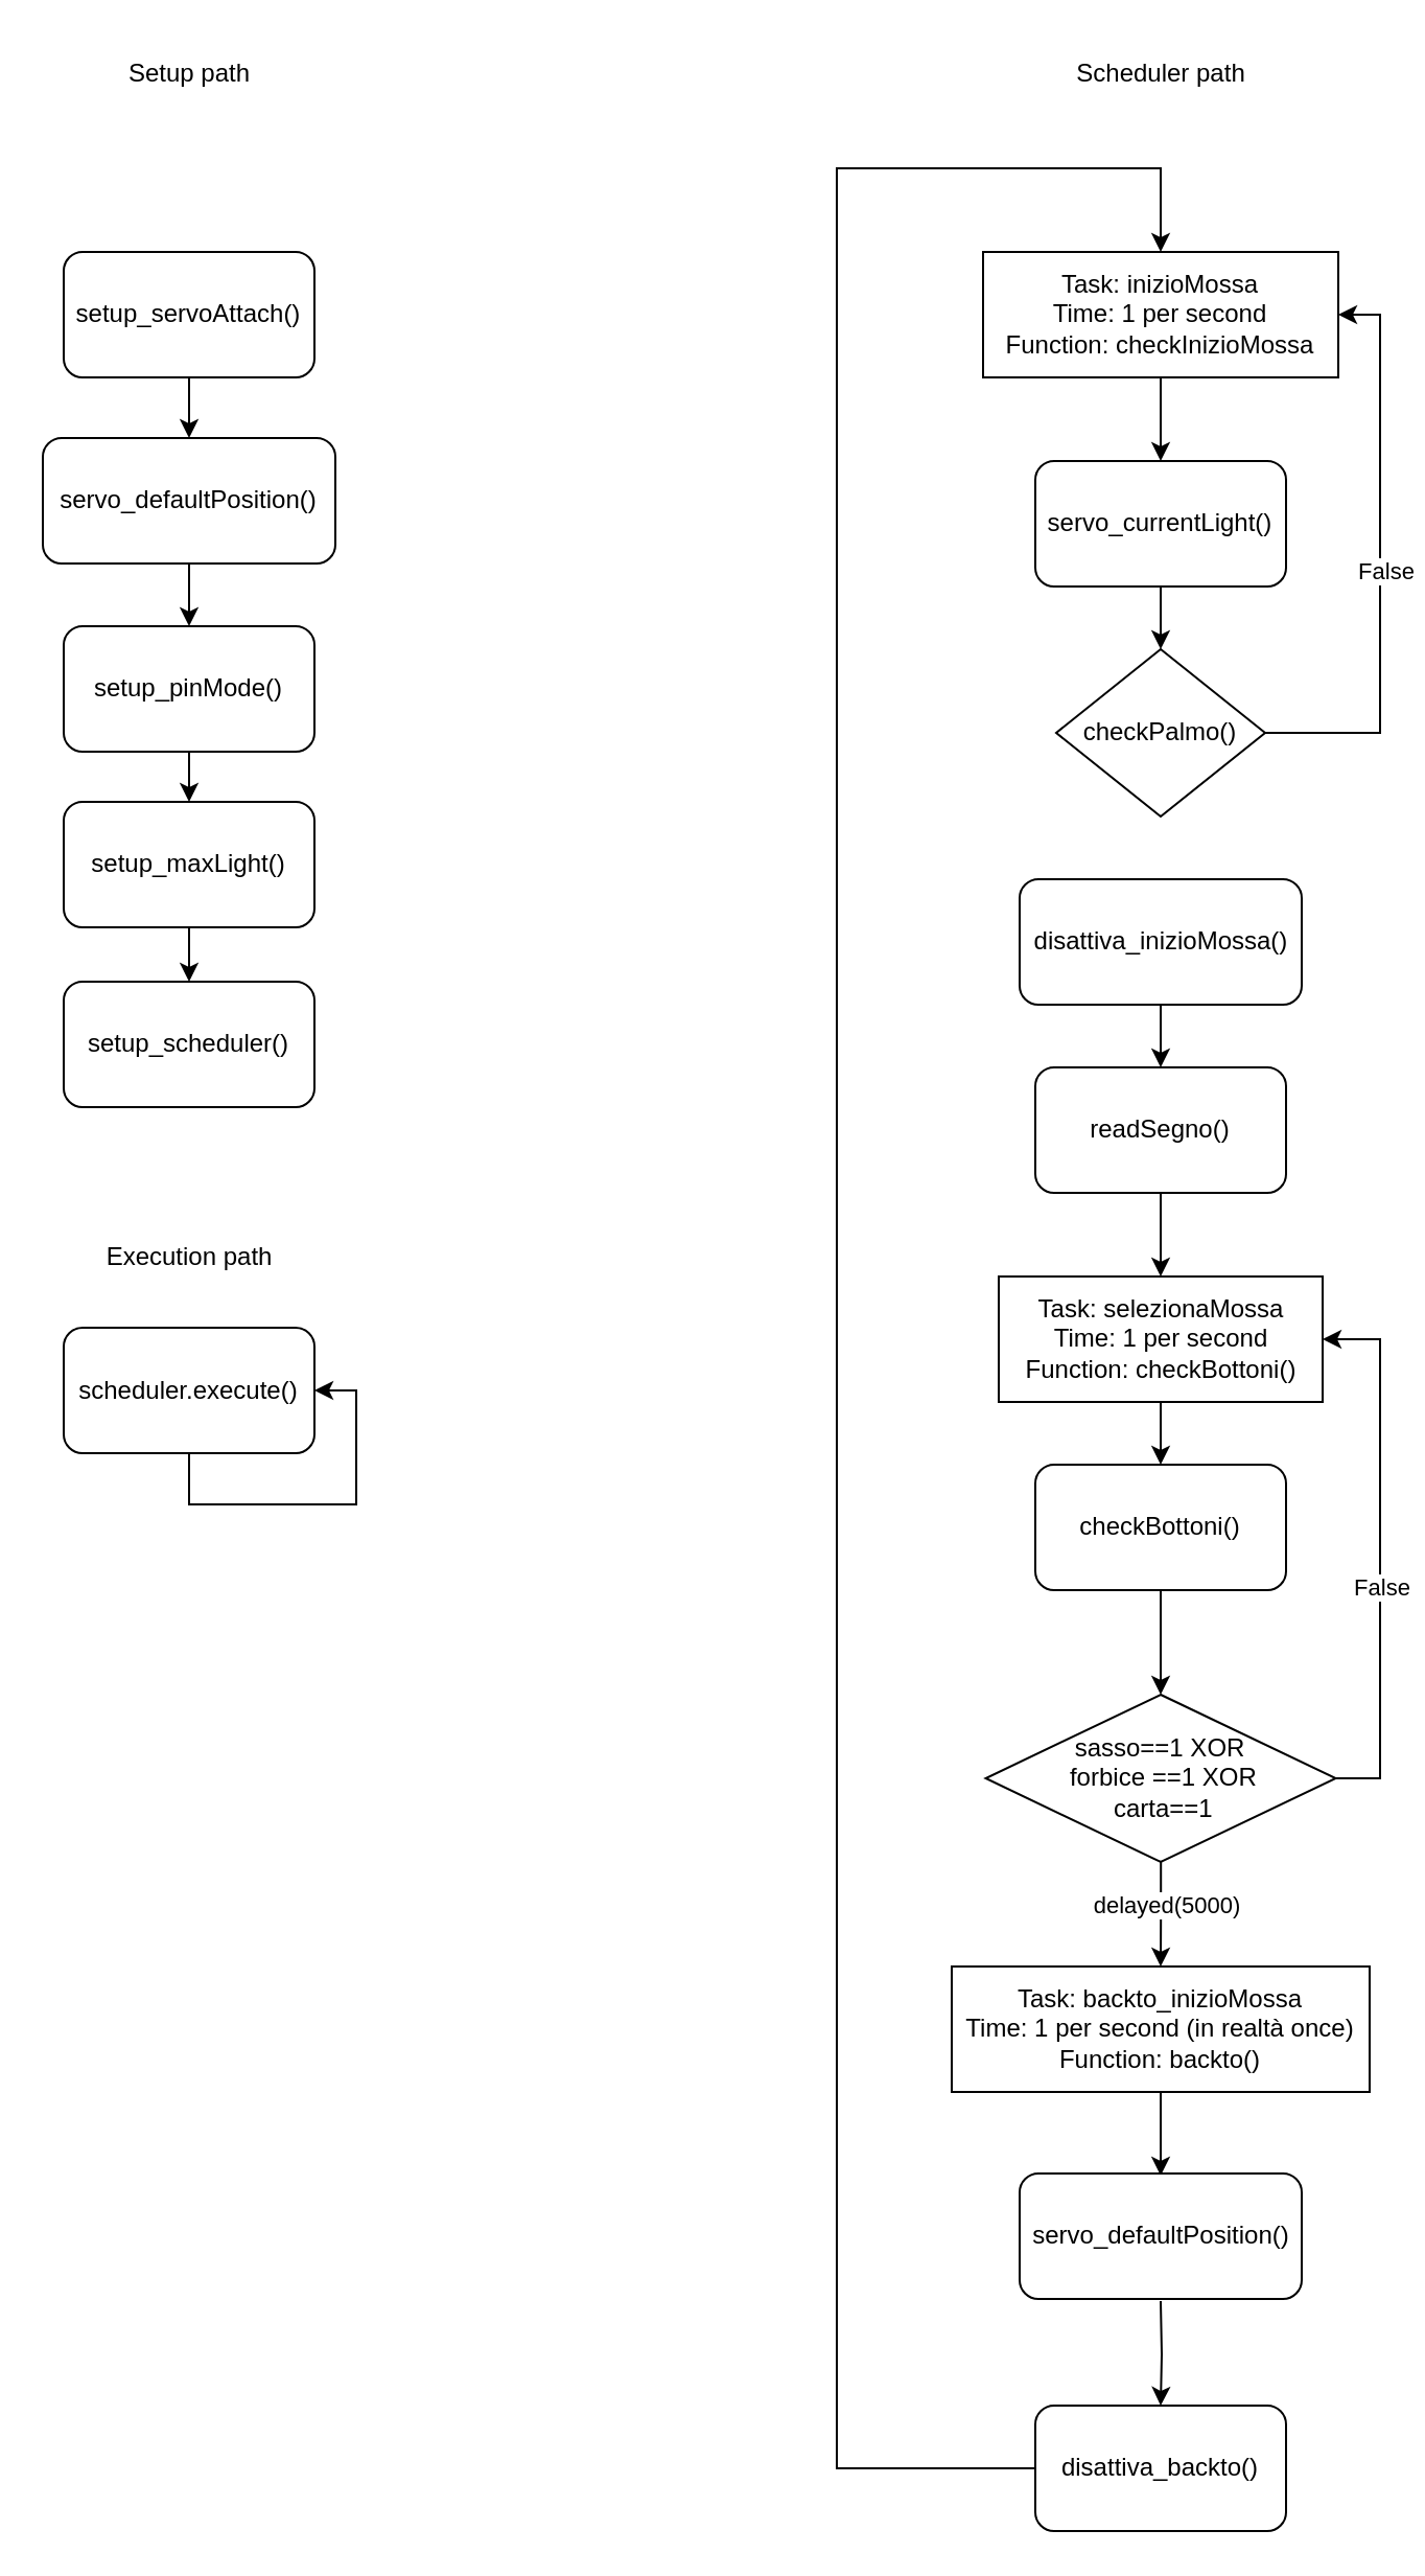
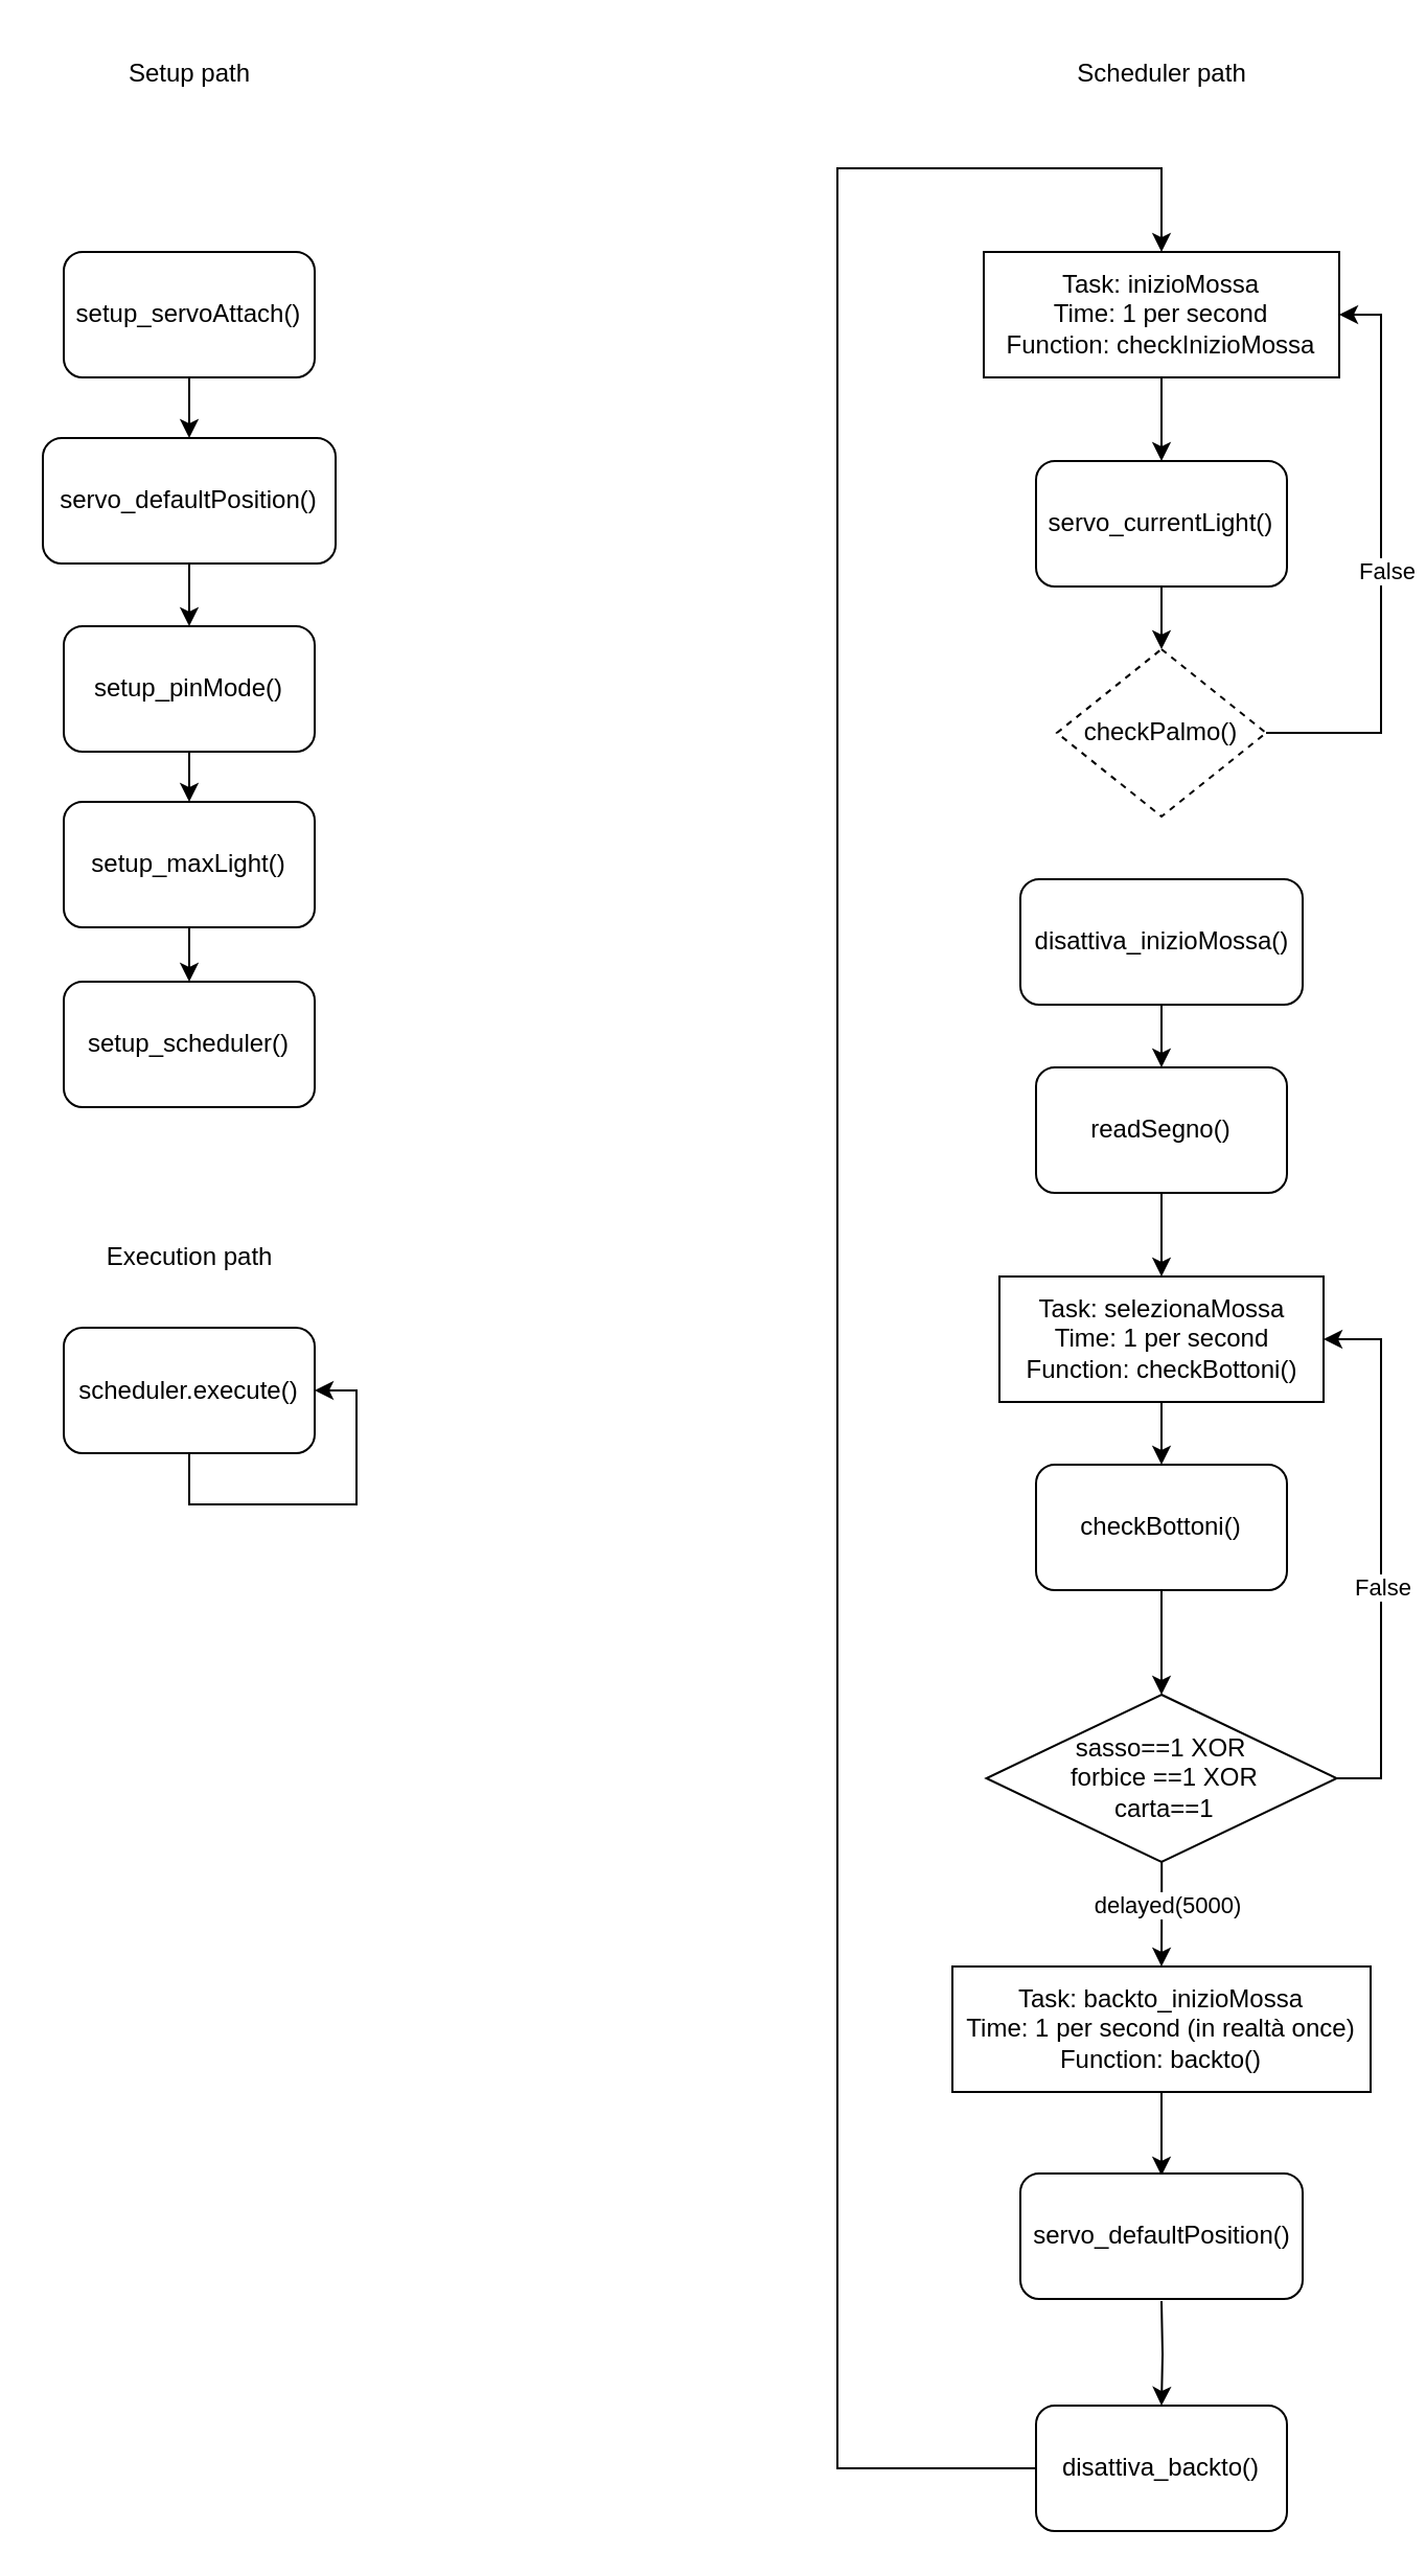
- <mxCell id="8" value="checkPalmo()" style="rhombus;whiteSpace=wrap;html=1;" vertex="1" parent="1"><mxGeometry x="505" y="310" width="100" height="80" as="geometry" /></mxCell>
+ <mxCell id="8" value="checkPalmo()" style="rhombus;whiteSpace=wrap;html=1;dashed=1;" vertex="1" parent="1"><mxGeometry x="505" y="310" width="100" height="80" as="geometry" /></mxCell>
